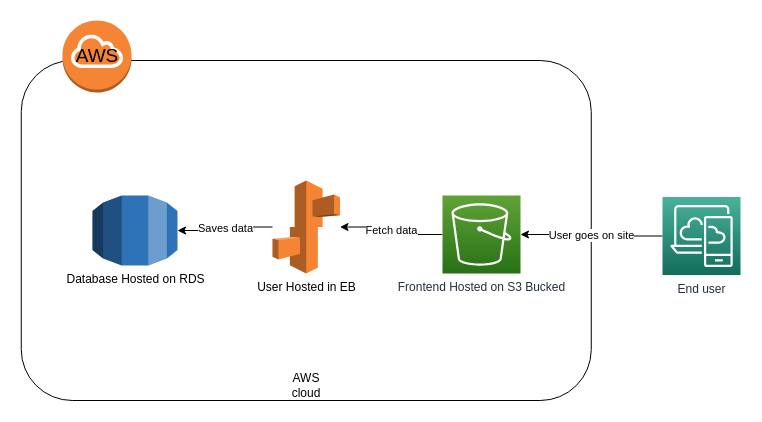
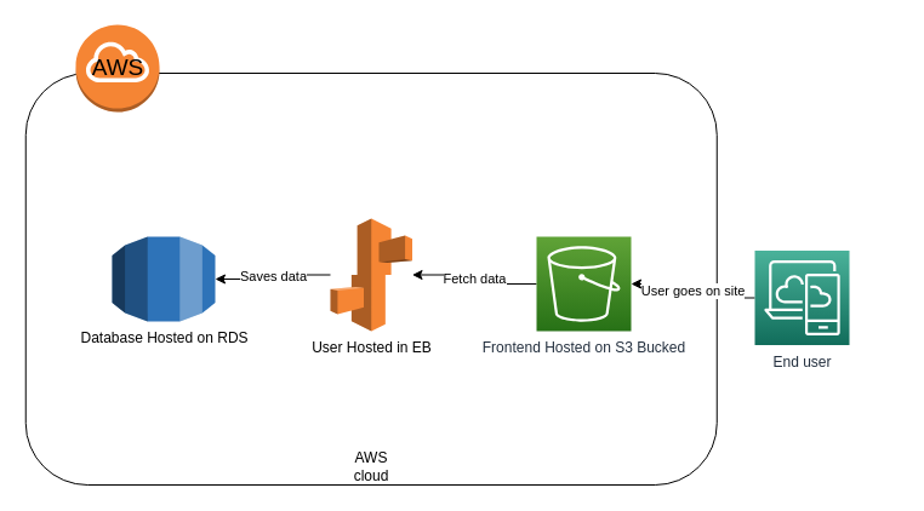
- <mxCell id="4" value="End user" style="sketch=0;points=[[0,0,0],[0.25,0,0],[0.5,0,0],[0.75,0,0],[1,0,0],[0,1,0],[0.25,1,0],[0.5,1,0],[0.75,1,0],[1,1,0],[0,0.25,0],[0,0.5,0],[0,0.75,0],[1,0.25,0],[1,0.5,0],[1,0.75,0]];outlineConnect=0;fontColor=#232F3E;gradientColor=#4AB29A;gradientDirection=north;fillColor=#116D5B;strokeColor=#ffffff;dashed=0;verticalLabelPosition=bottom;verticalAlign=top;align=center;html=1;fontSize=12;fontStyle=0;aspect=fixed;shape=mxgraph.aws4.resourceIcon;resIcon=mxgraph.aws4.desktop_and_app_streaming;" vertex="1" parent="1"><mxGeometry x="662" y="196.5" width="78" height="78" as="geometry" /></mxCell>
+ <mxCell id="4" value="End user" style="sketch=0;points=[[0,0,0],[0.25,0,0],[0.5,0,0],[0.75,0,0],[1,0,0],[0,1,0],[0.25,1,0],[0.5,1,0],[0.75,1,0],[1,1,0],[0,0.25,0],[0,0.5,0],[0,0.75,0],[1,0.25,0],[1,0.5,0],[1,0.75,0]];outlineConnect=0;fontColor=#232F3E;gradientColor=#4AB29A;gradientDirection=north;fillColor=#116D5B;strokeColor=#ffffff;dashed=0;verticalLabelPosition=bottom;verticalAlign=top;align=center;html=1;fontSize=12;fontStyle=0;aspect=fixed;shape=mxgraph.aws4.resourceIcon;resIcon=mxgraph.aws4.desktop_and_app_streaming;" vertex="1" parent="1"><mxGeometry x="622" y="206.5" width="78" height="78" as="geometry" /></mxCell>
